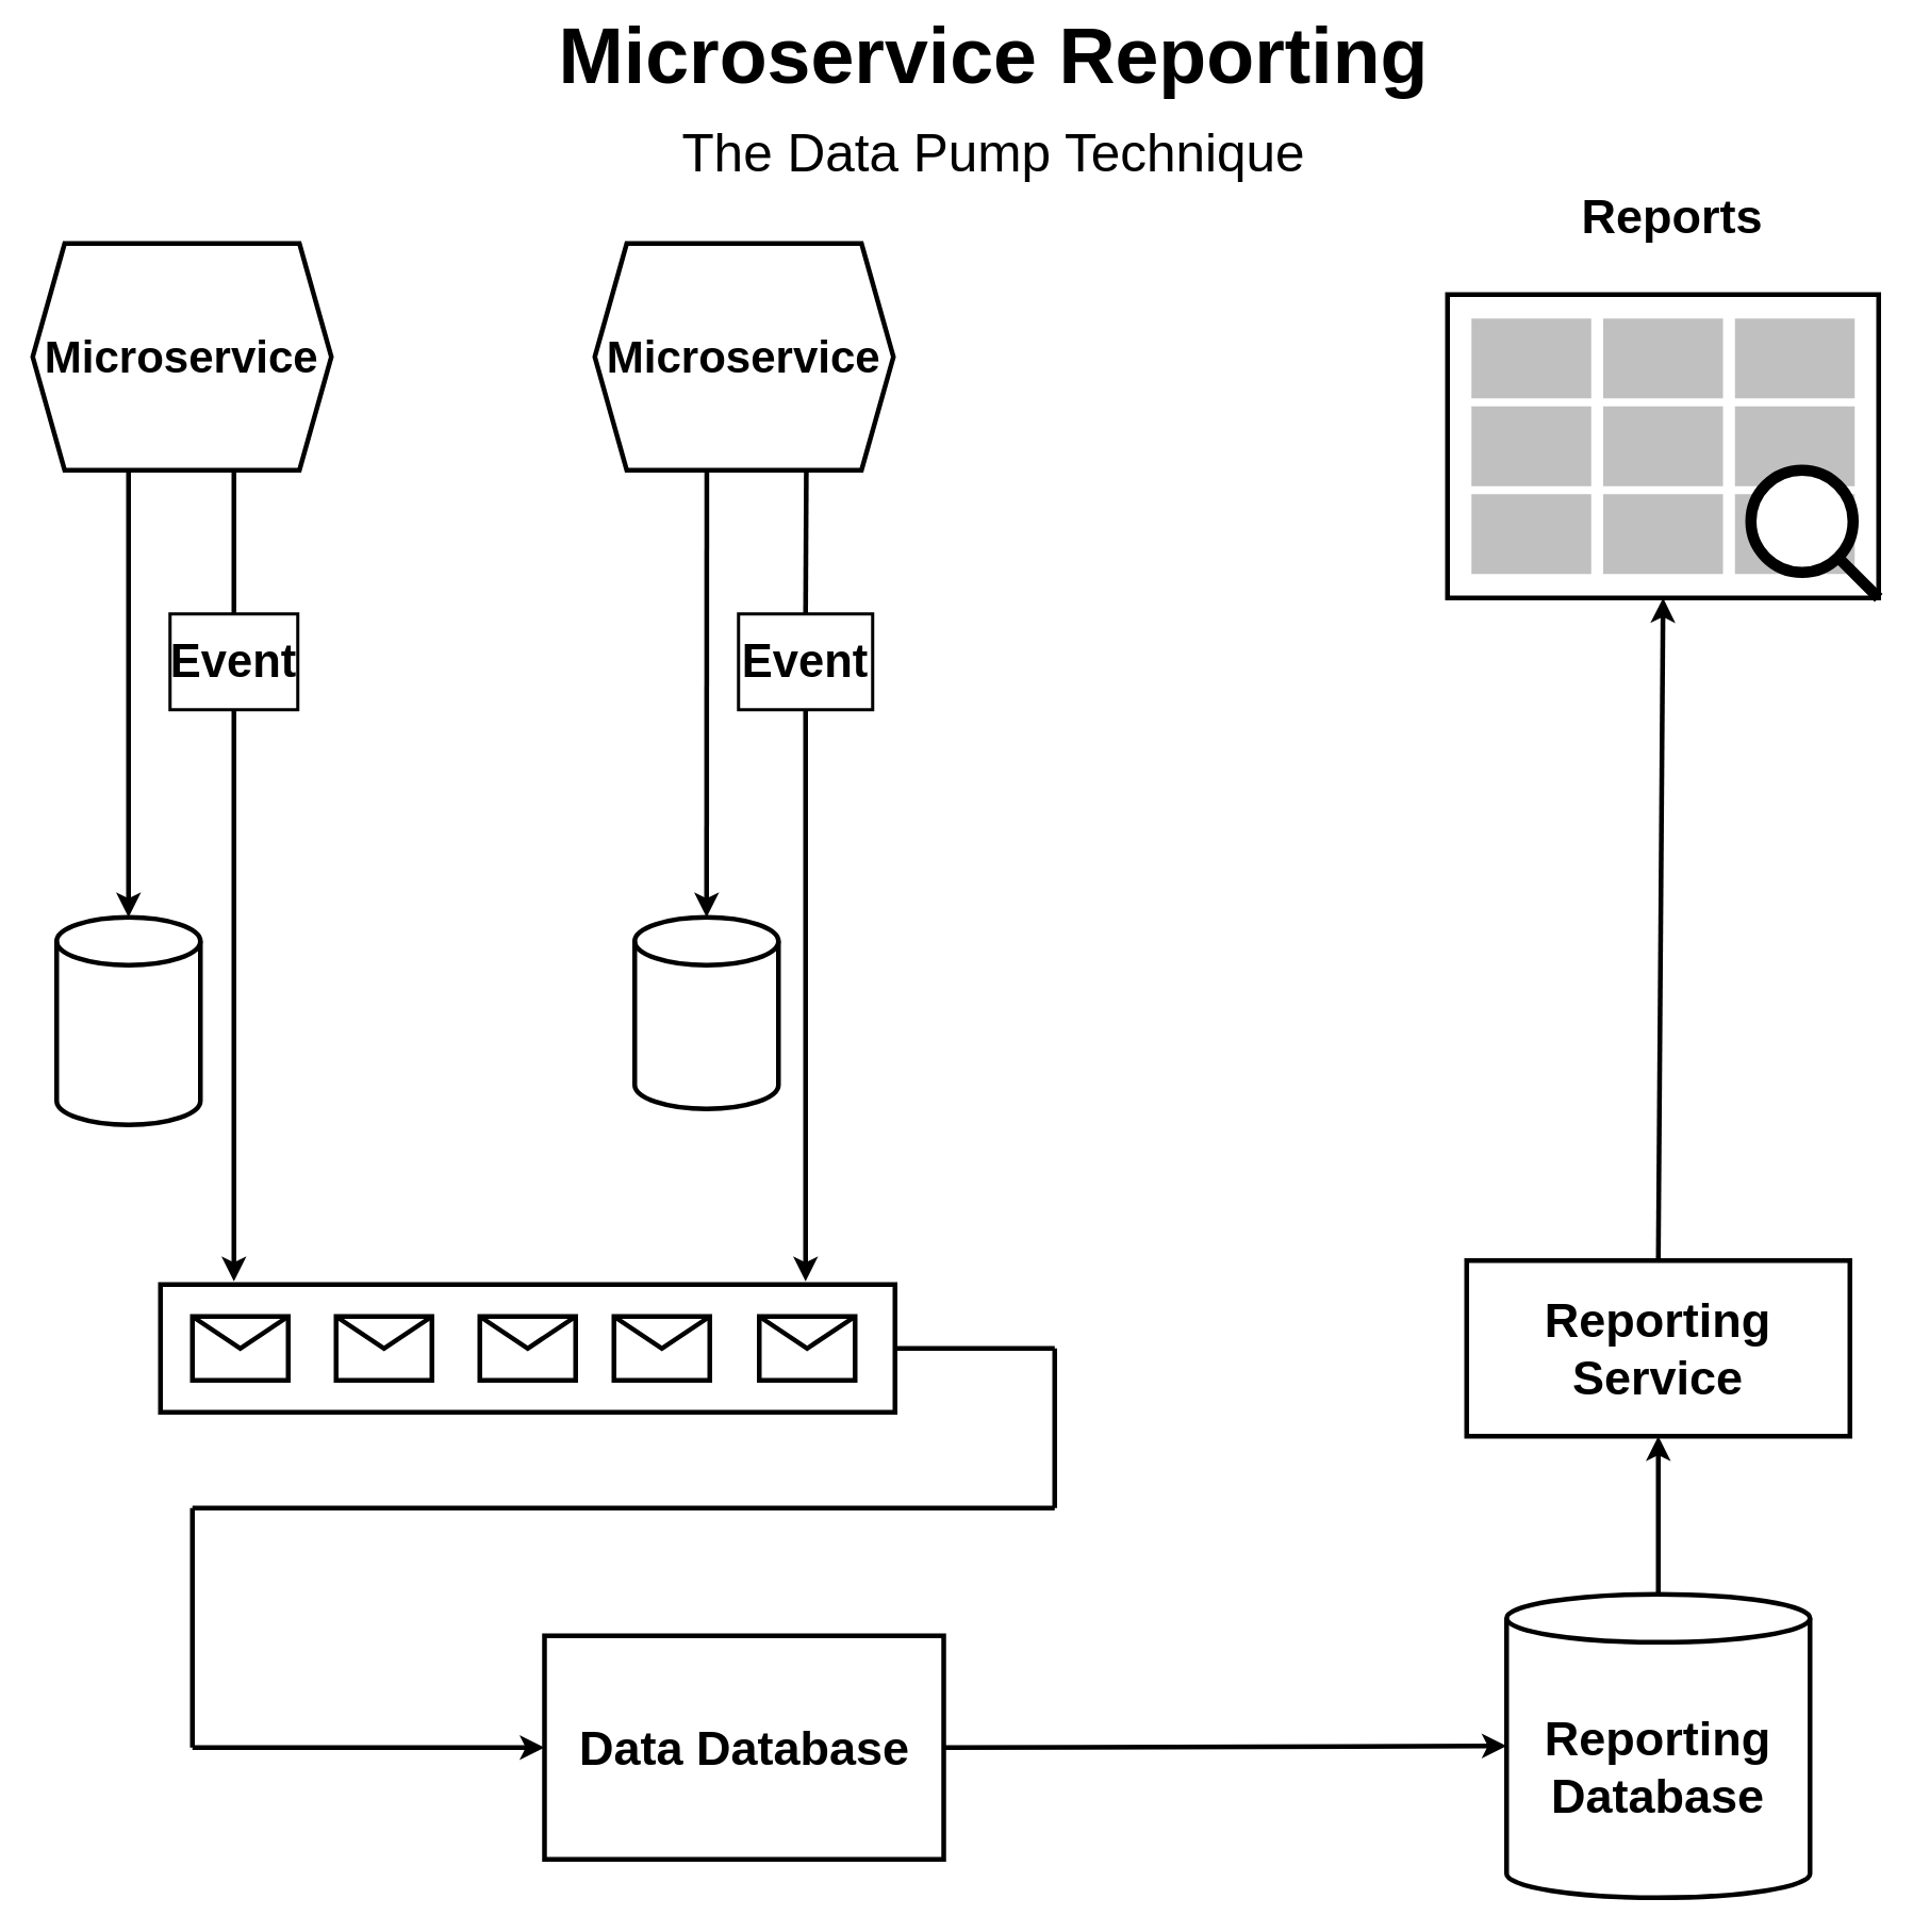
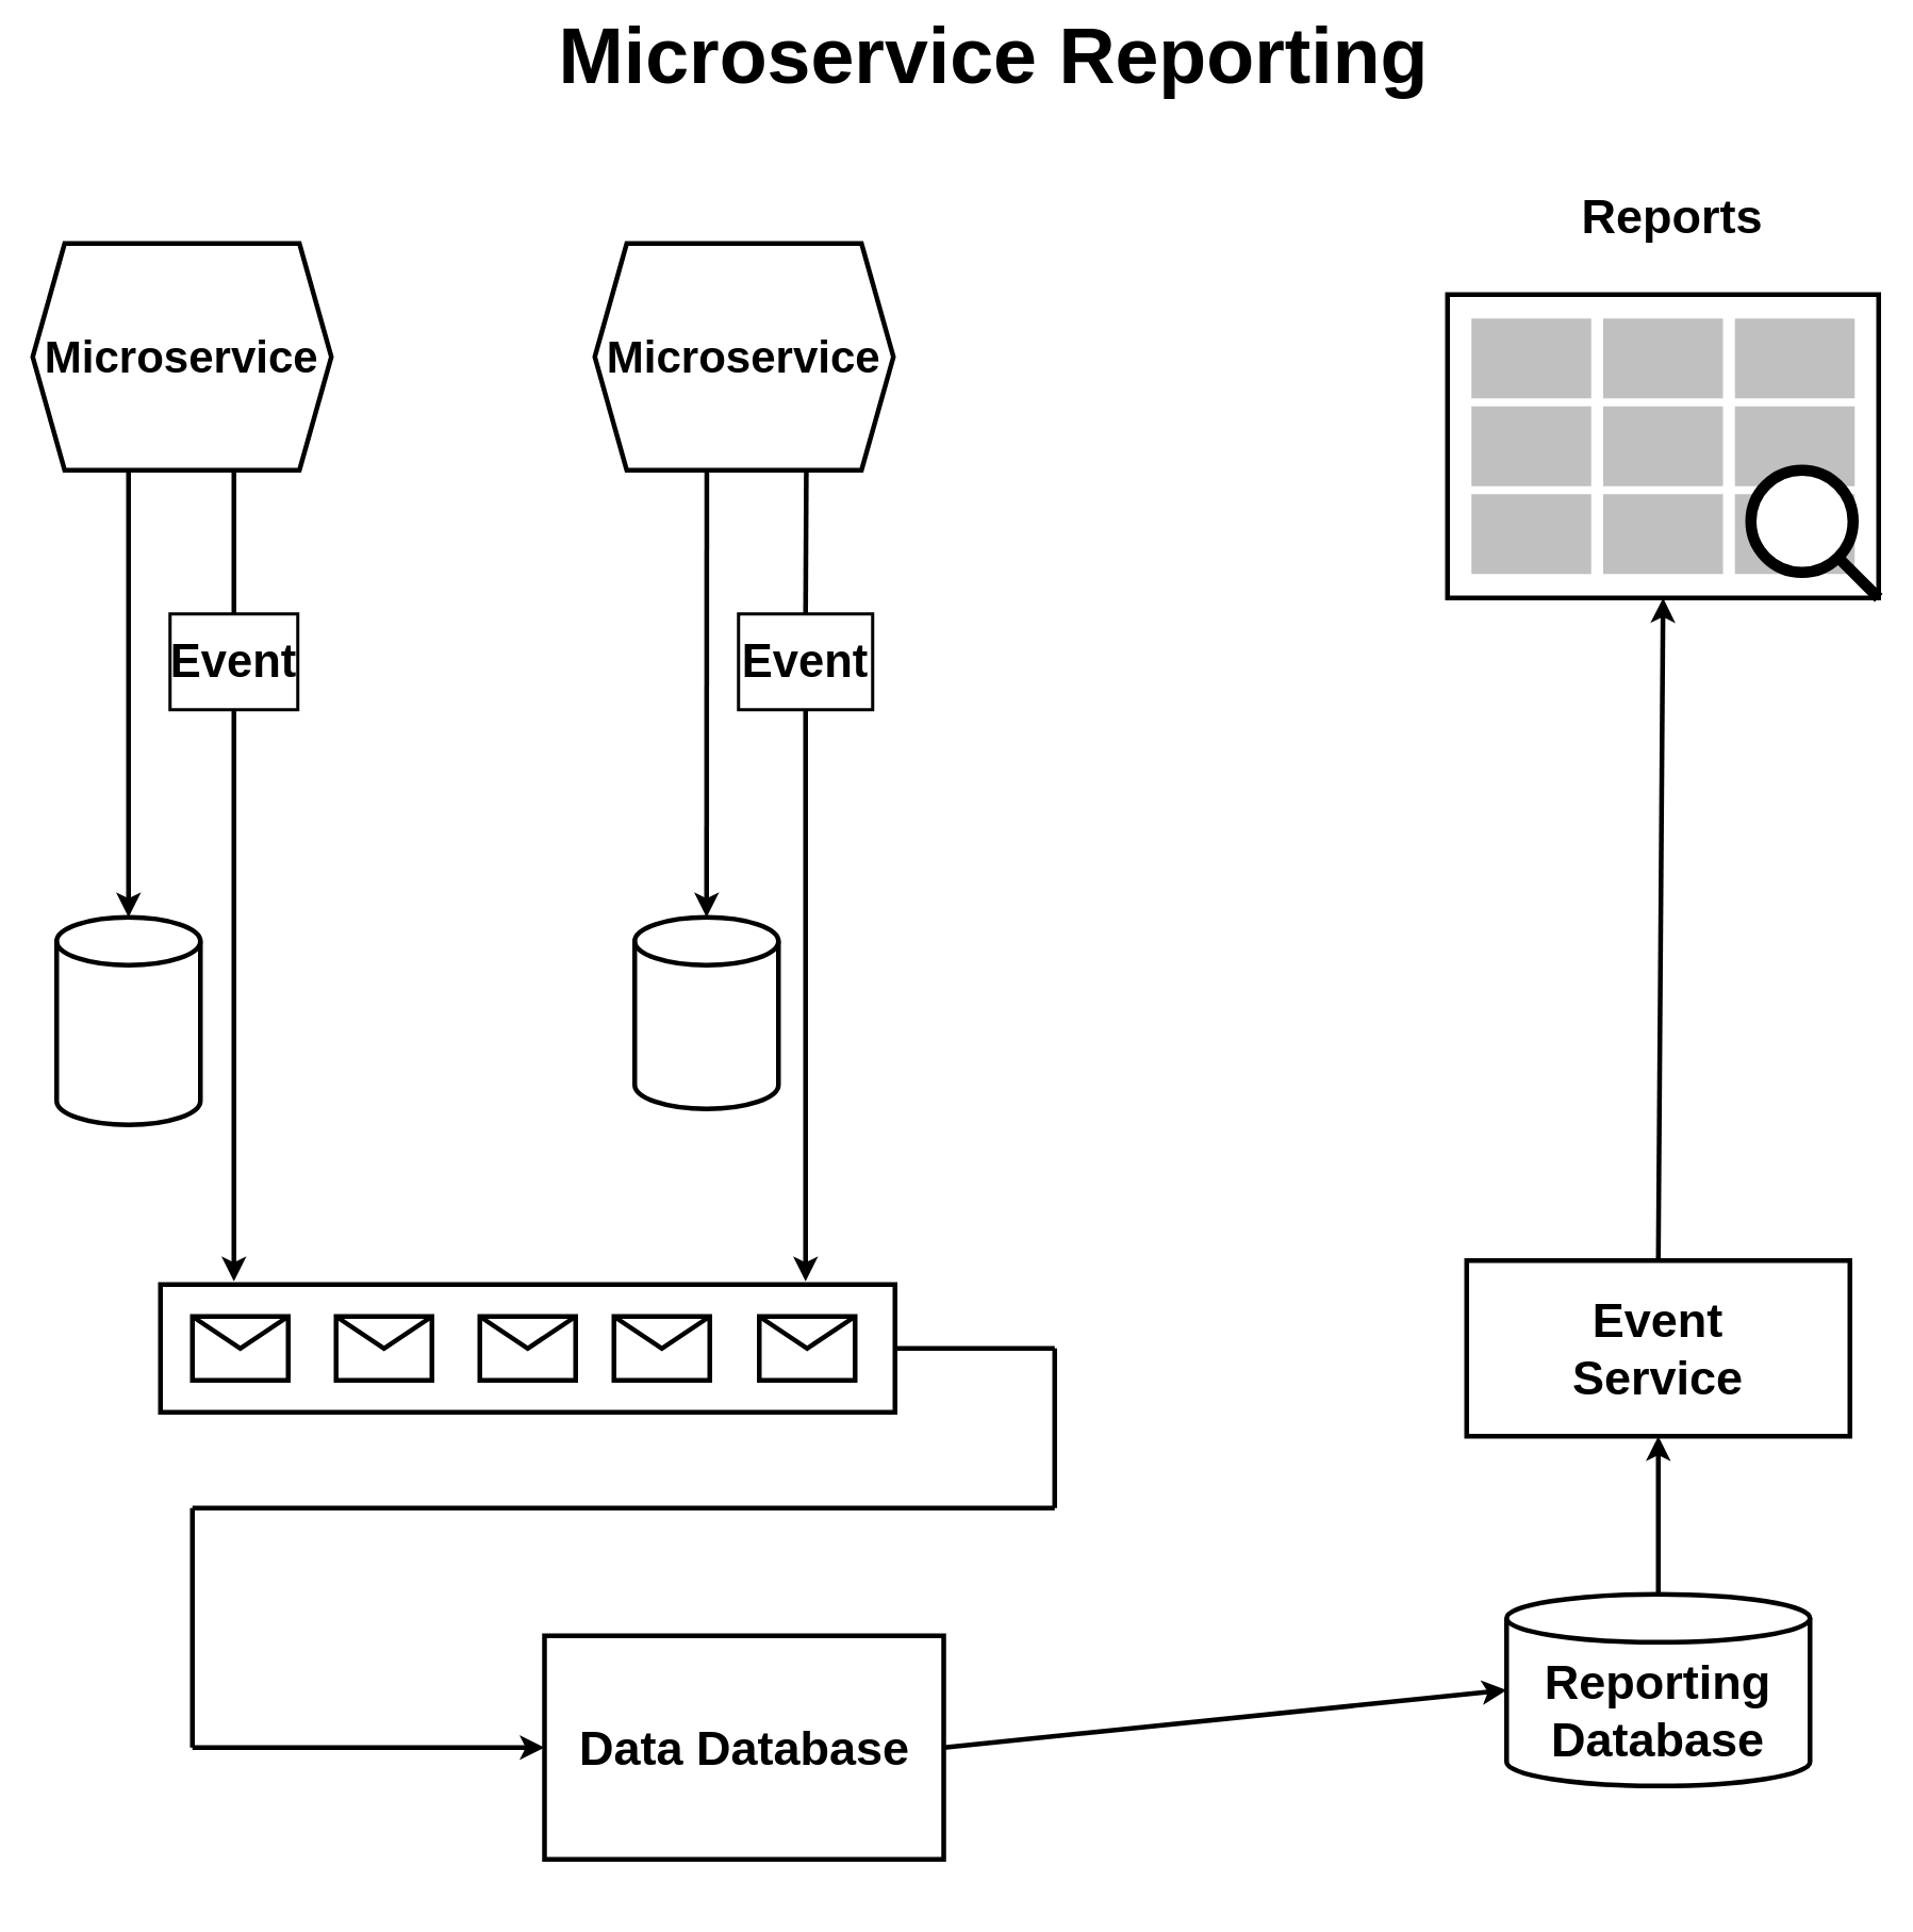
- <mxCell id="36" value="The Data Pump Technique" style="text;html=1;strokeColor=none;fillColor=none;align=center;verticalAlign=middle;whiteSpace=wrap;rounded=0;fontSize=33;" vertex="1" parent="1"><mxGeometry x="402" y="80" width="440" height="30" as="geometry" /></mxCell>
- <mxCell id="16" value="Reporting &lt;br style=&quot;font-size: 30px;&quot;&gt;Service" style="rounded=0;whiteSpace=wrap;html=1;fontSize=30;strokeWidth=3;fillColor=#FFFFFF;fontStyle=1" vertex="1" parent="1"><mxGeometry x="918" y="789" width="240" height="110" as="geometry" /></mxCell>
+ <mxCell id="16" value="Event &lt;br style=&quot;font-size: 30px;&quot;&gt;Service" style="rounded=0;whiteSpace=wrap;html=1;fontSize=30;strokeWidth=3;fillColor=#FFFFFF;fontStyle=1" vertex="1" parent="1"><mxGeometry x="918" y="789" width="240" height="110" as="geometry" /></mxCell>
- <mxCell id="15" value="&lt;span style=&quot;font-size: 30px; font-weight: 700;&quot;&gt;Reporting Database&lt;/span&gt;" style="shape=cylinder3;whiteSpace=wrap;html=1;boundedLbl=1;backgroundOutline=1;size=15;fontSize=30;strokeWidth=3;" vertex="1" parent="1"><mxGeometry x="943" y="998" width="190" height="190" as="geometry" /></mxCell>
+ <mxCell id="15" value="&lt;span style=&quot;font-size: 30px; font-weight: 700;&quot;&gt;Reporting Database&lt;/span&gt;" style="shape=cylinder3;whiteSpace=wrap;html=1;boundedLbl=1;backgroundOutline=1;size=15;fontSize=30;strokeWidth=3;" vertex="1" parent="1"><mxGeometry x="943" y="998" width="190" height="120" as="geometry" /></mxCell>
